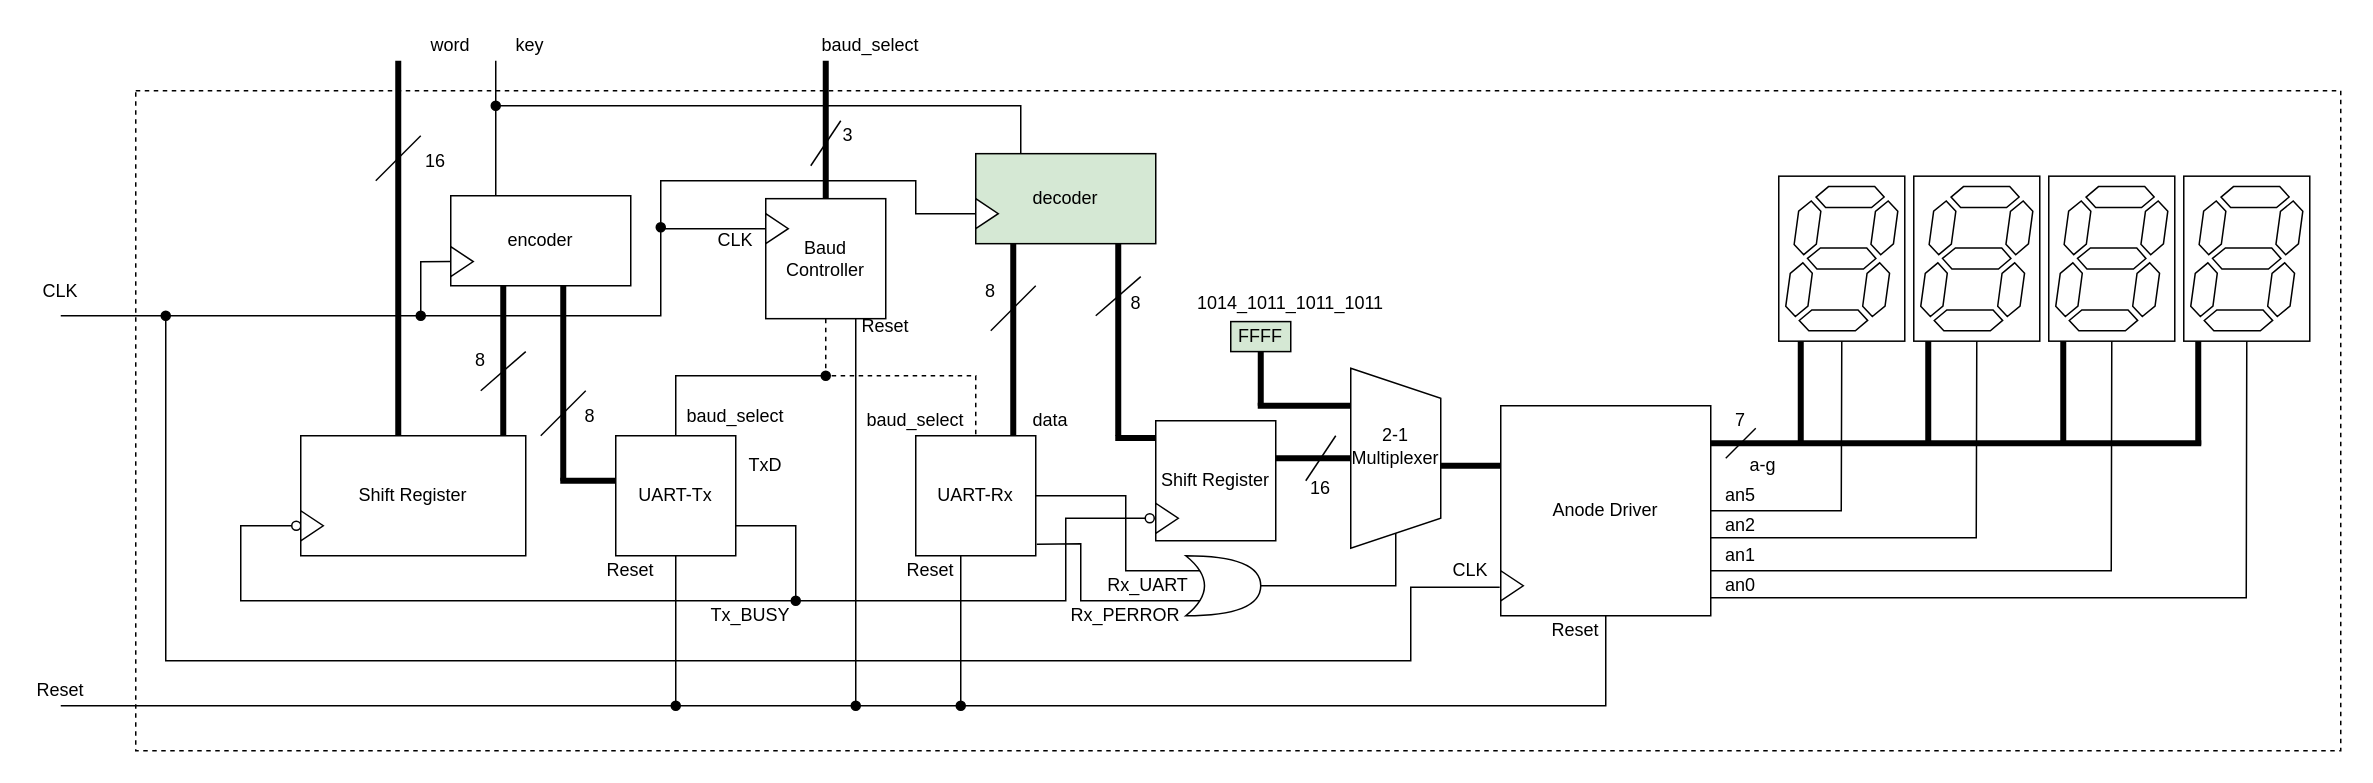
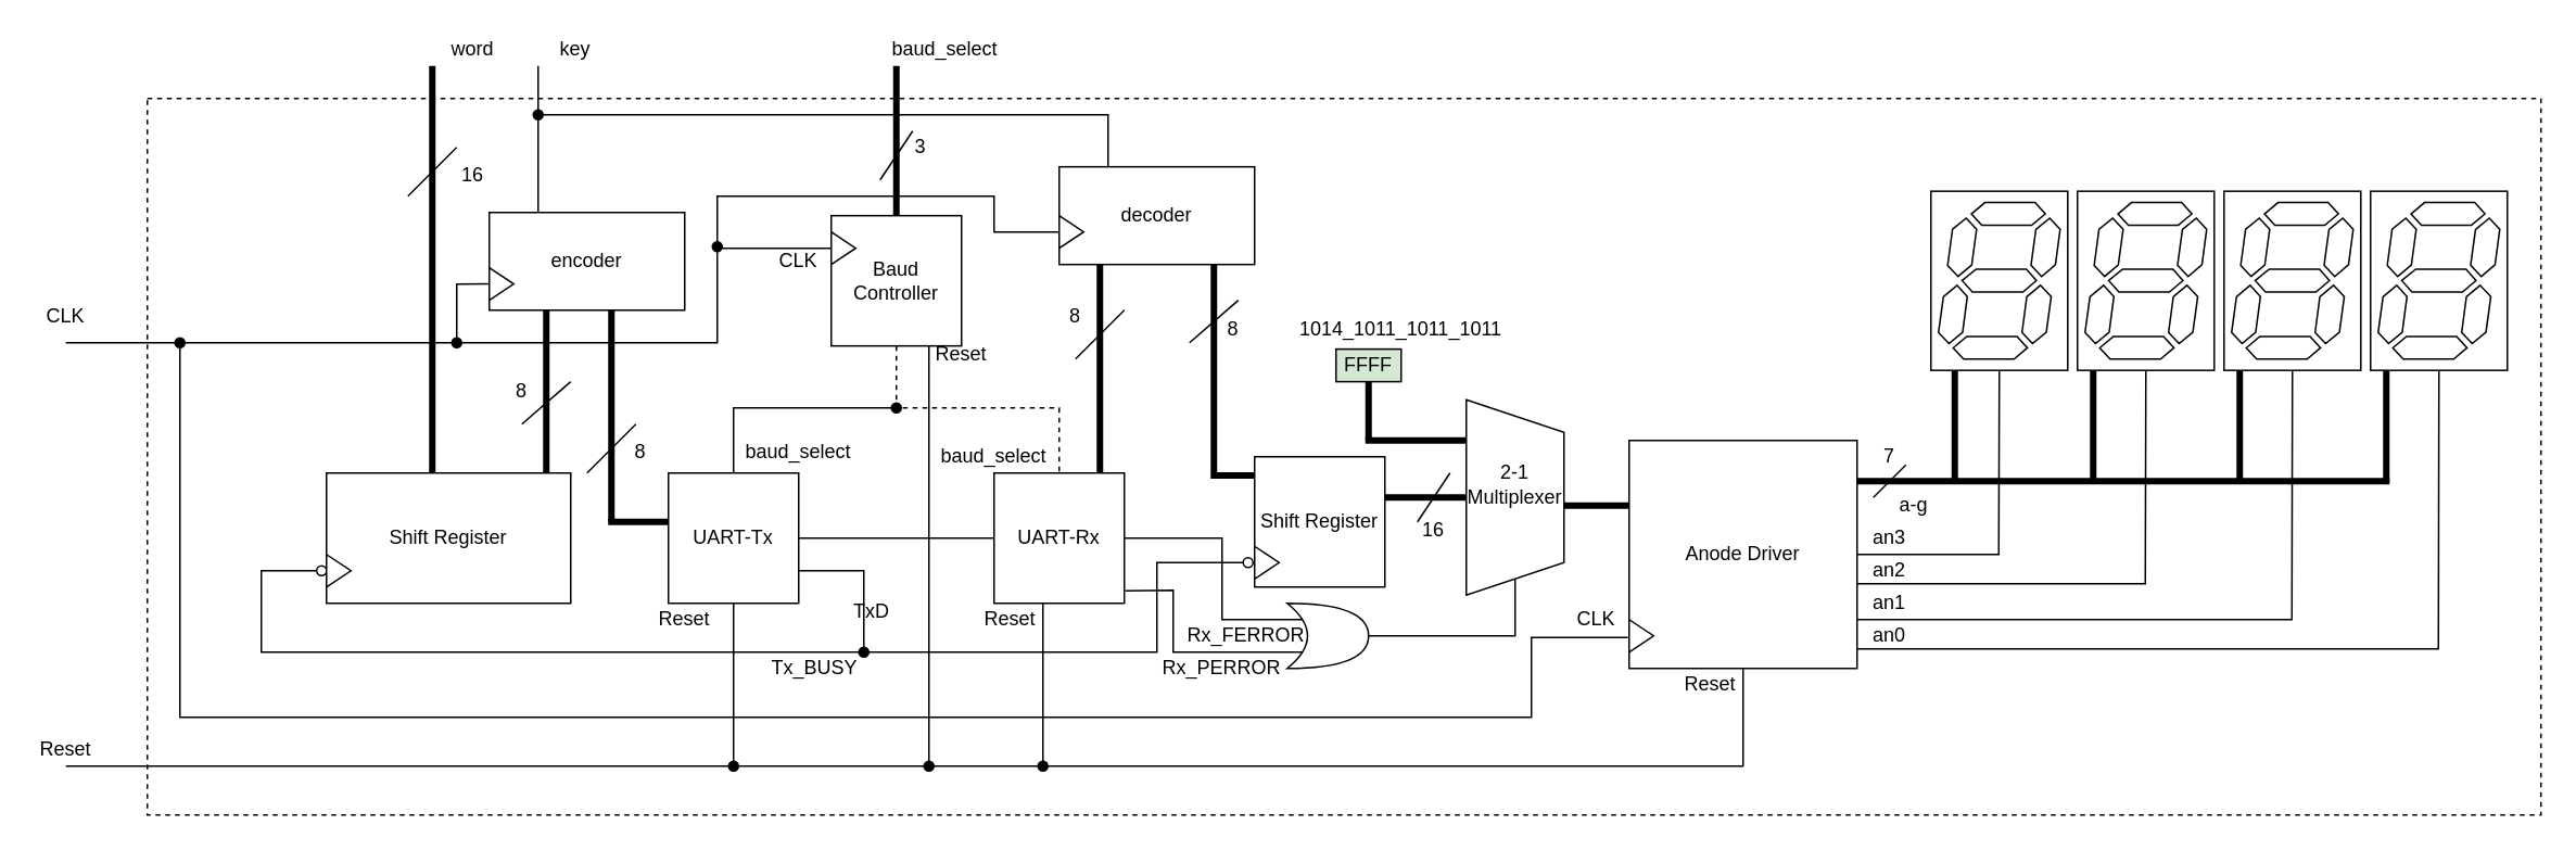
- <mxCell id="70" value="word" style="text;html=1;strokeColor=none;fillColor=none;align=center;verticalAlign=middle;whiteSpace=wrap;rounded=0;dashed=1;" vertex="1" parent="1"><mxGeometry x="280" y="20" width="40" height="20" as="geometry" /></mxCell>
+ <mxCell id="70" value="word" style="text;html=1;strokeColor=none;fillColor=none;align=center;verticalAlign=middle;whiteSpace=wrap;rounded=0;dashed=1;" vertex="1" parent="1"><mxGeometry x="270" y="20" width="40" height="20" as="geometry" /></mxCell>
- <mxCell id="86" value="decoder" style="rounded=0;whiteSpace=wrap;html=1;fillColor=#d5e8d4;" vertex="1" parent="1"><mxGeometry x="650" y="101.95" width="120" height="60" as="geometry" /></mxCell>
+ <mxCell id="86" value="decoder" style="rounded=0;whiteSpace=wrap;html=1;" vertex="1" parent="1"><mxGeometry x="650" y="101.95" width="120" height="60" as="geometry" /></mxCell>
- <mxCell id="28" value="data" style="text;html=1;strokeColor=none;fillColor=none;align=center;verticalAlign=middle;whiteSpace=wrap;rounded=0;" vertex="1" parent="1"><mxGeometry x="680" y="270" width="40" height="20" as="geometry" /></mxCell>
- <mxCell id="35" value="TxD" style="text;html=1;strokeColor=none;fillColor=none;align=center;verticalAlign=middle;whiteSpace=wrap;rounded=0;" vertex="1" parent="1"><mxGeometry x="490" y="300" width="40" height="20" as="geometry" /></mxCell>
+ <mxCell id="35" value="TxD" style="text;html=1;strokeColor=none;fillColor=none;align=center;verticalAlign=middle;whiteSpace=wrap;rounded=0;" vertex="1" parent="1"><mxGeometry x="515" y="365" width="40" height="20" as="geometry" /></mxCell>
+ <mxCell id="34" value="" style="endArrow=none;html=1;exitX=1;exitY=0.5;exitDx=0;exitDy=0;entryX=0;entryY=0.5;entryDx=0;entryDy=0;" edge="1" parent="1" source="29" target="30"><mxGeometry width="50" height="50" relative="1" as="geometry"><mxPoint x="680" y="320" as="sourcePoint" /><mxPoint x="730" y="270" as="targetPoint" /></mxGeometry></mxCell>
- <mxCell id="23" value="an5" style="text;html=1;strokeColor=none;fillColor=none;align=center;verticalAlign=middle;whiteSpace=wrap;rounded=0;" vertex="1" parent="1"><mxGeometry x="1140" y="320" width="40" height="20" as="geometry" /></mxCell>
+ <mxCell id="23" value="an3" style="text;html=1;strokeColor=none;fillColor=none;align=center;verticalAlign=middle;whiteSpace=wrap;rounded=0;" vertex="1" parent="1"><mxGeometry x="1140" y="320" width="40" height="20" as="geometry" /></mxCell>
- <mxCell id="40" value="Rx_UART" style="text;html=1;strokeColor=none;fillColor=none;align=center;verticalAlign=middle;whiteSpace=wrap;rounded=0;" vertex="1" parent="1"><mxGeometry x="745" y="380" width="40" height="20" as="geometry" /></mxCell>
+ <mxCell id="40" value="Rx_FERROR" style="text;html=1;strokeColor=none;fillColor=none;align=center;verticalAlign=middle;whiteSpace=wrap;rounded=0;" vertex="1" parent="1"><mxGeometry x="745" y="380" width="40" height="20" as="geometry" /></mxCell>
